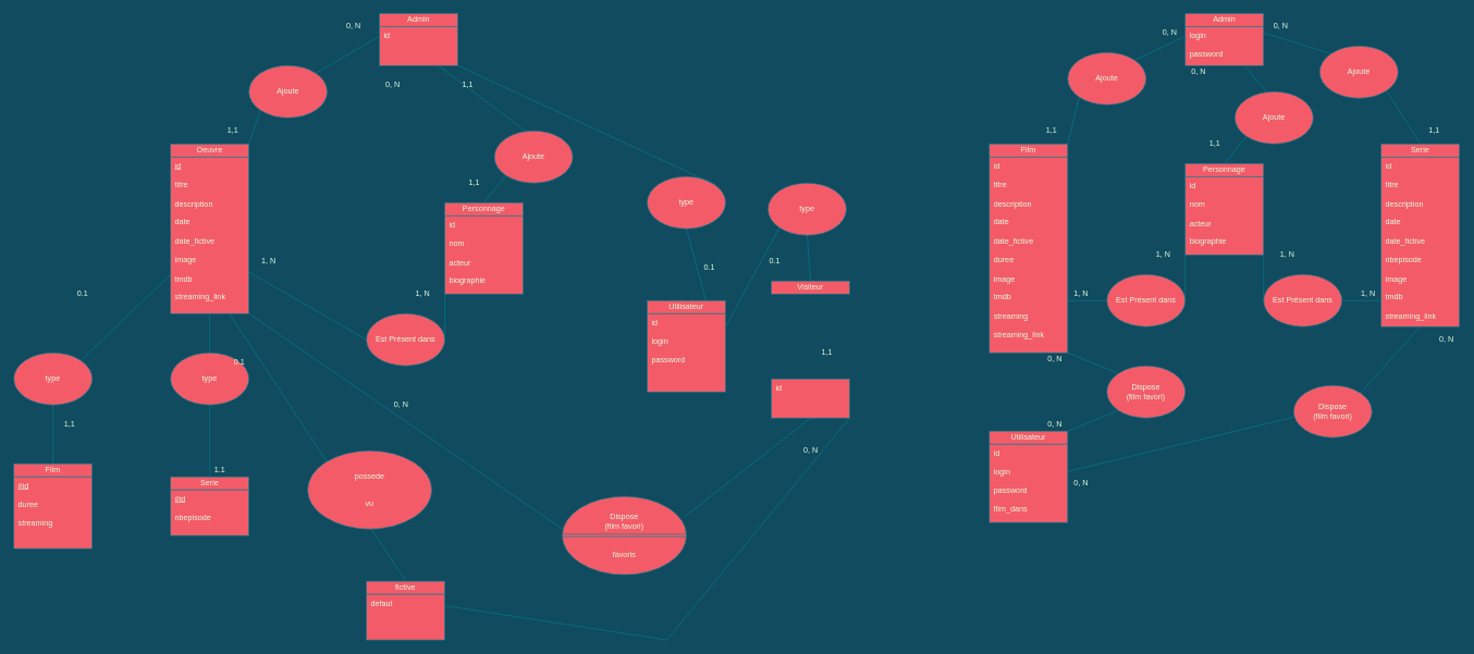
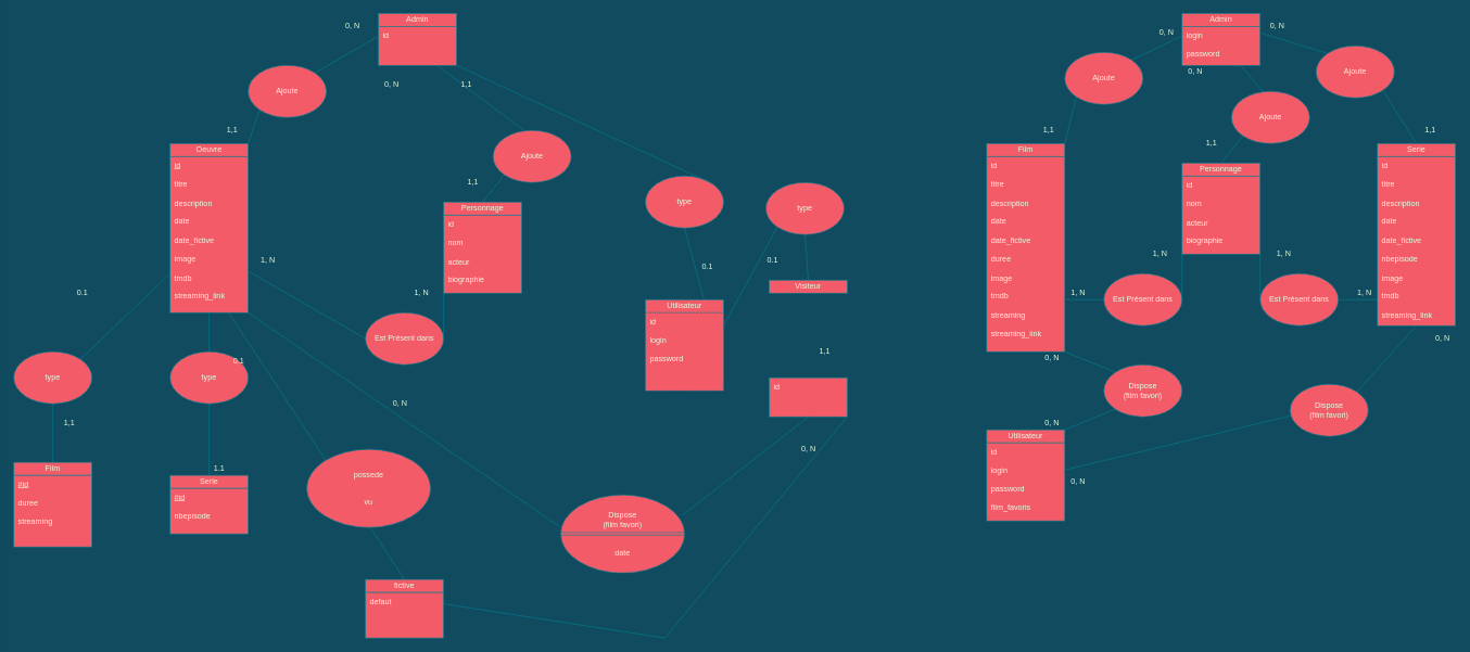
- <mxCell id="91" value="id&lt;br&gt;&lt;br&gt;login&lt;br&gt;&lt;br&gt;password&lt;br&gt;&lt;br&gt;" style="rounded=0;whiteSpace=wrap;html=1;verticalAlign=top;align=left;spacingLeft=5;fillColor=#F45B69;strokeColor=#028090;fontColor=#E4FDE1;" vertex="1" parent="89"><mxGeometry y="20" width="120" height="120" as="geometry" /></mxCell>
+ <mxCell id="91" value="id&lt;br&gt;&lt;br&gt;login&lt;br&gt;&lt;br&gt;password&lt;br&gt;&lt;br&gt;" style="rounded=0;whiteSpace=wrap;html=1;verticalAlign=top;align=left;spacingLeft=5;fillColor=#F45B69;strokeColor=#028090;fontColor=#E4FDE1;dashed=1;" vertex="1" parent="89"><mxGeometry y="20" width="120" height="120" as="geometry" /></mxCell>
- <mxCell id="4" value="id&lt;br&gt;&lt;br&gt;login&lt;br&gt;&lt;br&gt;password&lt;br&gt;&lt;br&gt;film_dans" style="rounded=0;whiteSpace=wrap;html=1;verticalAlign=top;align=left;spacingLeft=5;fillColor=#F45B69;strokeColor=#028090;fontColor=#E4FDE1;" vertex="1" parent="2"><mxGeometry y="20" width="120" height="120" as="geometry" /></mxCell>
+ <mxCell id="4" value="id&lt;br&gt;&lt;br&gt;login&lt;br&gt;&lt;br&gt;password&lt;br&gt;&lt;br&gt;film_favoris" style="rounded=0;whiteSpace=wrap;html=1;verticalAlign=top;align=left;spacingLeft=5;fillColor=#F45B69;strokeColor=#028090;fontColor=#E4FDE1;" vertex="1" parent="2"><mxGeometry y="20" width="120" height="120" as="geometry" /></mxCell>
- <mxCell id="104" value="Dispose&lt;br&gt;(film favori)&lt;br&gt;&lt;br&gt;&lt;br&gt;favoris" style="ellipse;whiteSpace=wrap;html=1;fillColor=#F45B69;strokeColor=#028090;fontColor=#E4FDE1;rounded=0;" vertex="1" parent="1"><mxGeometry x="860" y="760" width="190" height="120" as="geometry" /></mxCell>
+ <mxCell id="104" value="Dispose&lt;br&gt;(film favori)&lt;br&gt;&lt;br&gt;&lt;br&gt;date" style="ellipse;whiteSpace=wrap;html=1;fillColor=#F45B69;strokeColor=#028090;fontColor=#E4FDE1;rounded=0;" vertex="1" parent="1"><mxGeometry x="860" y="760" width="190" height="120" as="geometry" /></mxCell>
